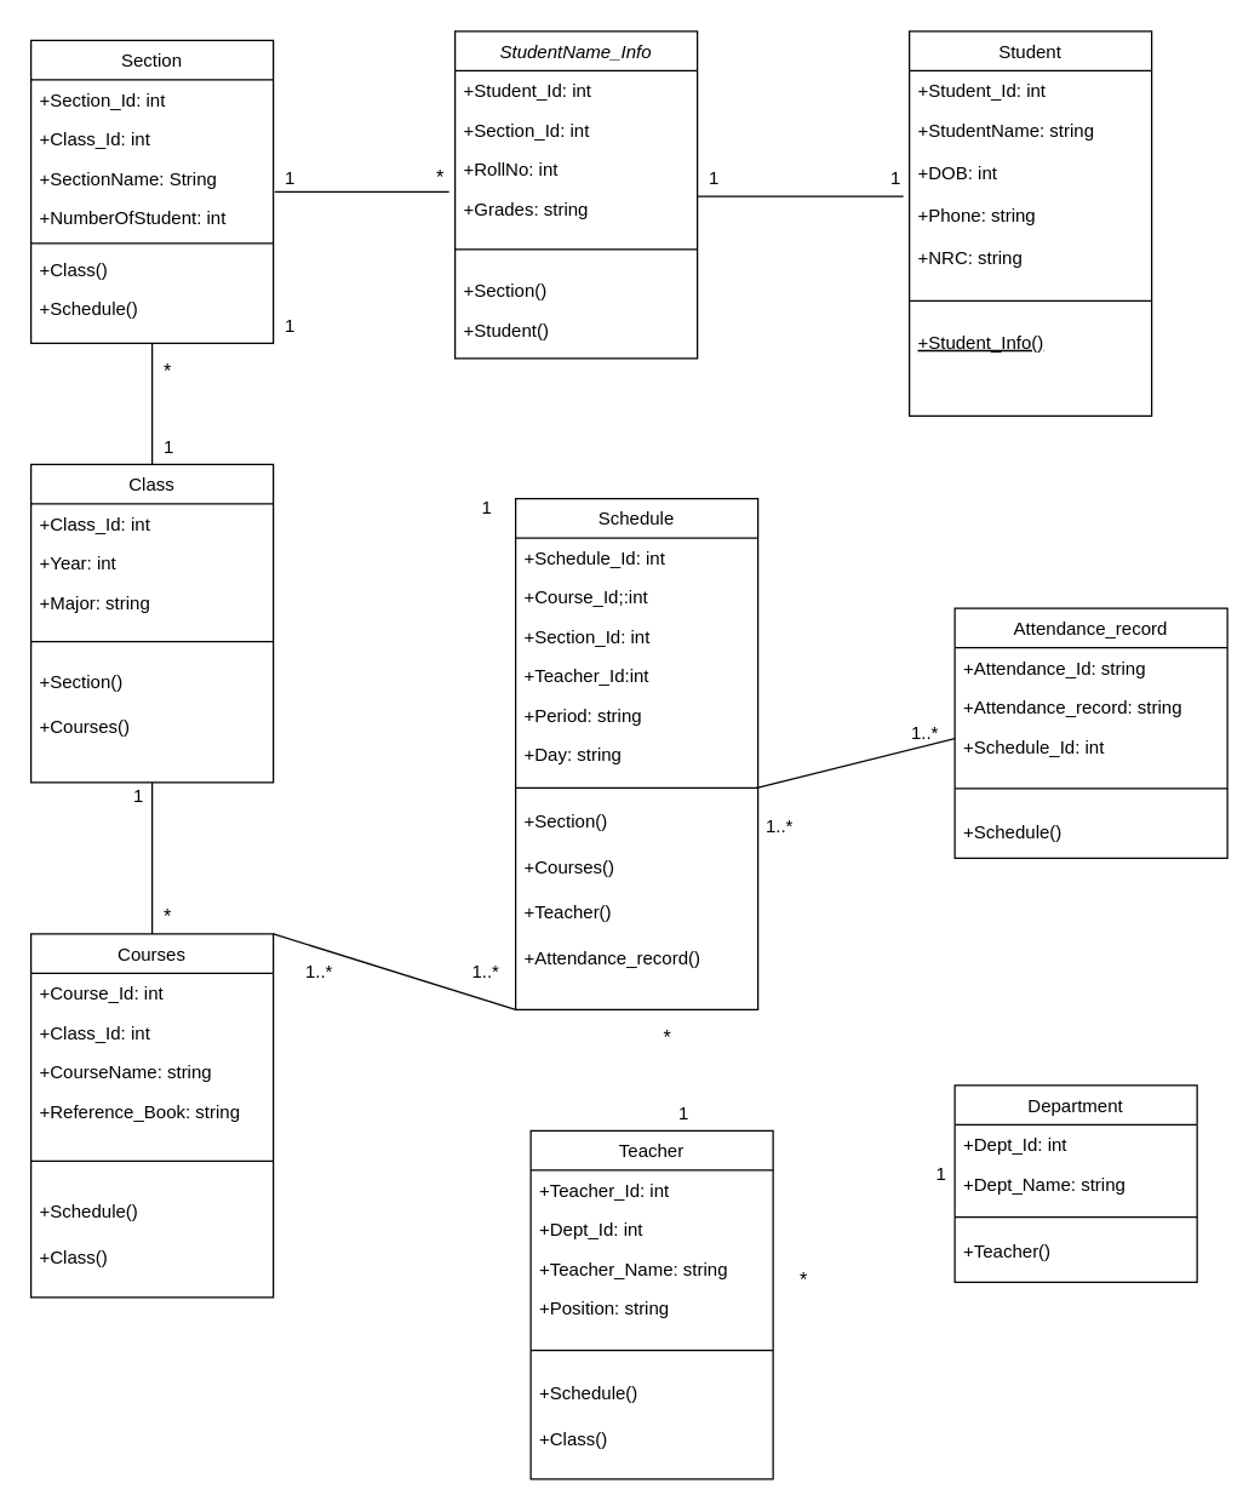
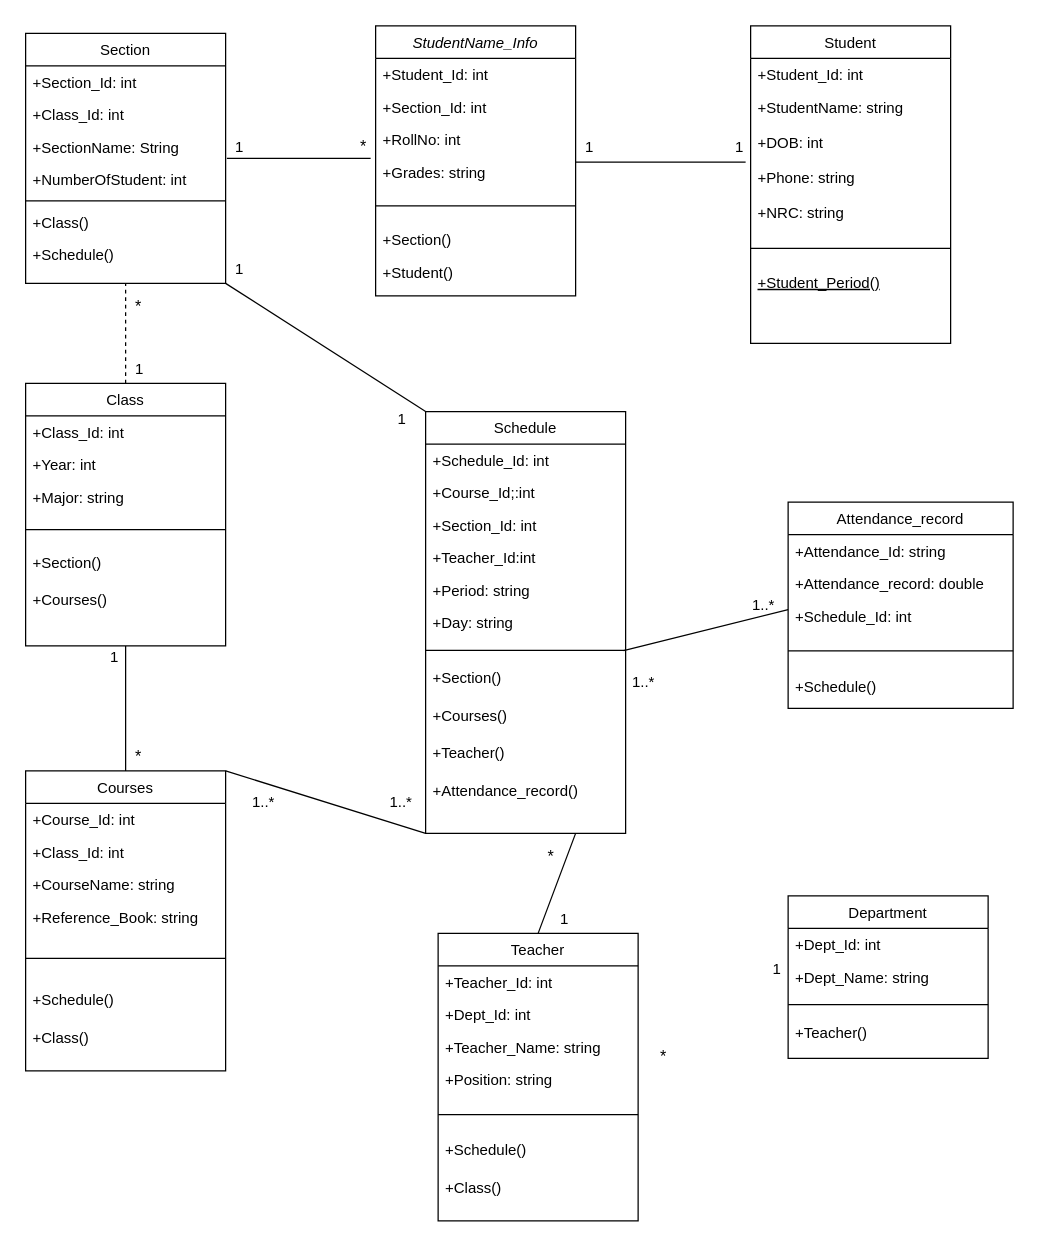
- <mxCell id="17" value="+Student_Info()&#10;" style="text;align=left;verticalAlign=top;spacingLeft=4;spacingRight=4;overflow=hidden;rotatable=0;points=[[0,0.5],[1,0.5]];portConstraint=eastwest;fontStyle=4" parent="10" vertex="1"><mxGeometry y="192" width="160" height="34" as="geometry" /></mxCell>
+ <mxCell id="17" value="+Student_Period()&#10;" style="text;align=left;verticalAlign=top;spacingLeft=4;spacingRight=4;overflow=hidden;rotatable=0;points=[[0,0.5],[1,0.5]];portConstraint=eastwest;fontStyle=4" parent="10" vertex="1"><mxGeometry y="192" width="160" height="34" as="geometry" /></mxCell>
- <mxCell id="44" value="" style="endArrow=none;html=1;rounded=0;entryX=0.5;entryY=1;entryDx=0;entryDy=0;exitX=0.5;exitY=0;exitDx=0;exitDy=0;" edge="1" parent="1" source="18" target="25"><mxGeometry width="50" height="50" relative="1" as="geometry"><mxPoint x="330" y="326" as="sourcePoint" /><mxPoint x="380" y="276" as="targetPoint" /></mxGeometry></mxCell>
+ <mxCell id="44" value="" style="endArrow=none;html=1;rounded=0;entryX=0.5;entryY=1;entryDx=0;entryDy=0;exitX=0.5;exitY=0;exitDx=0;exitDy=0;dashed=1;" edge="1" parent="1" source="18" target="25"><mxGeometry width="50" height="50" relative="1" as="geometry"><mxPoint x="330" y="326" as="sourcePoint" /><mxPoint x="380" y="276" as="targetPoint" /></mxGeometry></mxCell>
+ <mxCell id="45" value="" style="endArrow=none;html=1;rounded=0;entryX=1;entryY=1;entryDx=0;entryDy=0;exitX=0;exitY=0;exitDx=0;exitDy=0;" edge="1" parent="1" source="50" target="25"><mxGeometry width="50" height="50" relative="1" as="geometry"><mxPoint x="650" y="376" as="sourcePoint" /><mxPoint x="380" y="256" as="targetPoint" /></mxGeometry></mxCell>
- <mxCell id="68" value="+Attendance_record: string" style="text;align=left;verticalAlign=top;spacingLeft=4;spacingRight=4;overflow=hidden;rotatable=0;points=[[0,0.5],[1,0.5]];portConstraint=eastwest;" vertex="1" parent="66"><mxGeometry y="52" width="180" height="26" as="geometry" /></mxCell>
+ <mxCell id="68" value="+Attendance_record: double" style="text;align=left;verticalAlign=top;spacingLeft=4;spacingRight=4;overflow=hidden;rotatable=0;points=[[0,0.5],[1,0.5]];portConstraint=eastwest;" vertex="1" parent="66"><mxGeometry y="52" width="180" height="26" as="geometry" /></mxCell>
+ <mxCell id="95" value="" style="endArrow=none;html=1;rounded=0;exitX=0.5;exitY=0;exitDx=0;exitDy=0;entryX=0.75;entryY=1;entryDx=0;entryDy=0;" edge="1" parent="1" source="74" target="50"><mxGeometry width="50" height="50" relative="1" as="geometry"><mxPoint x="412" y="696" as="sourcePoint" /><mxPoint x="423" y="666" as="targetPoint" /></mxGeometry></mxCell>
